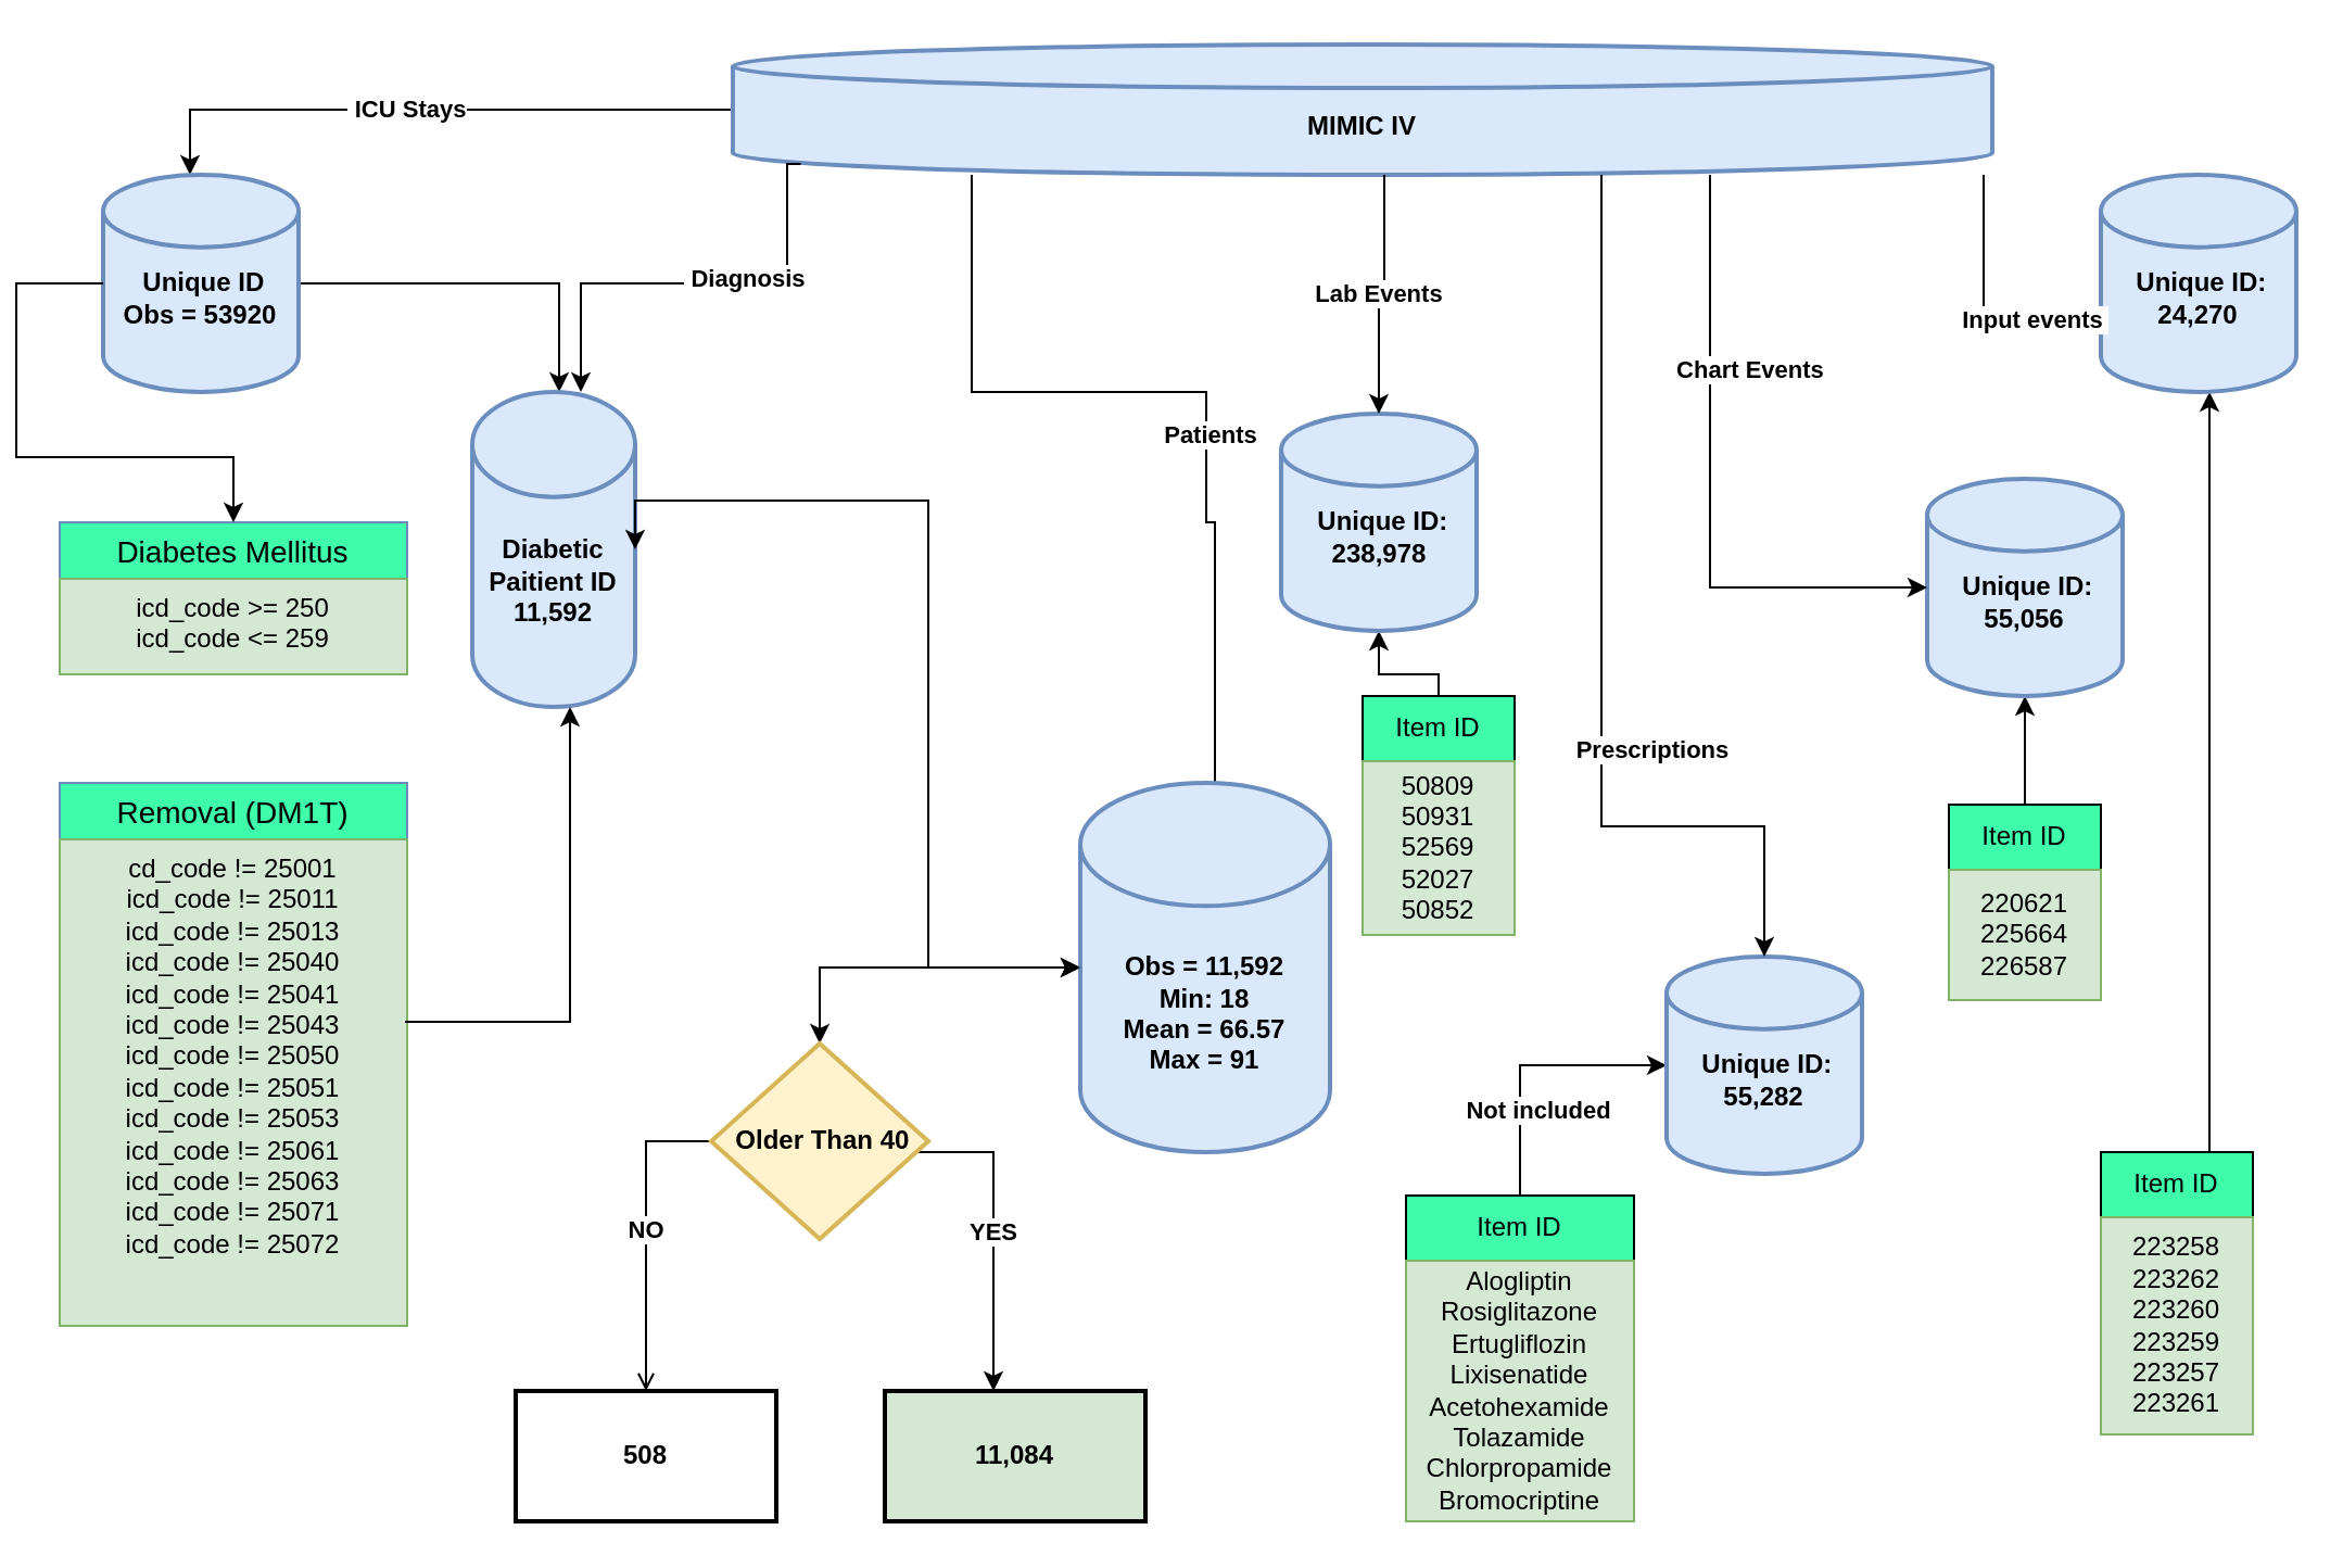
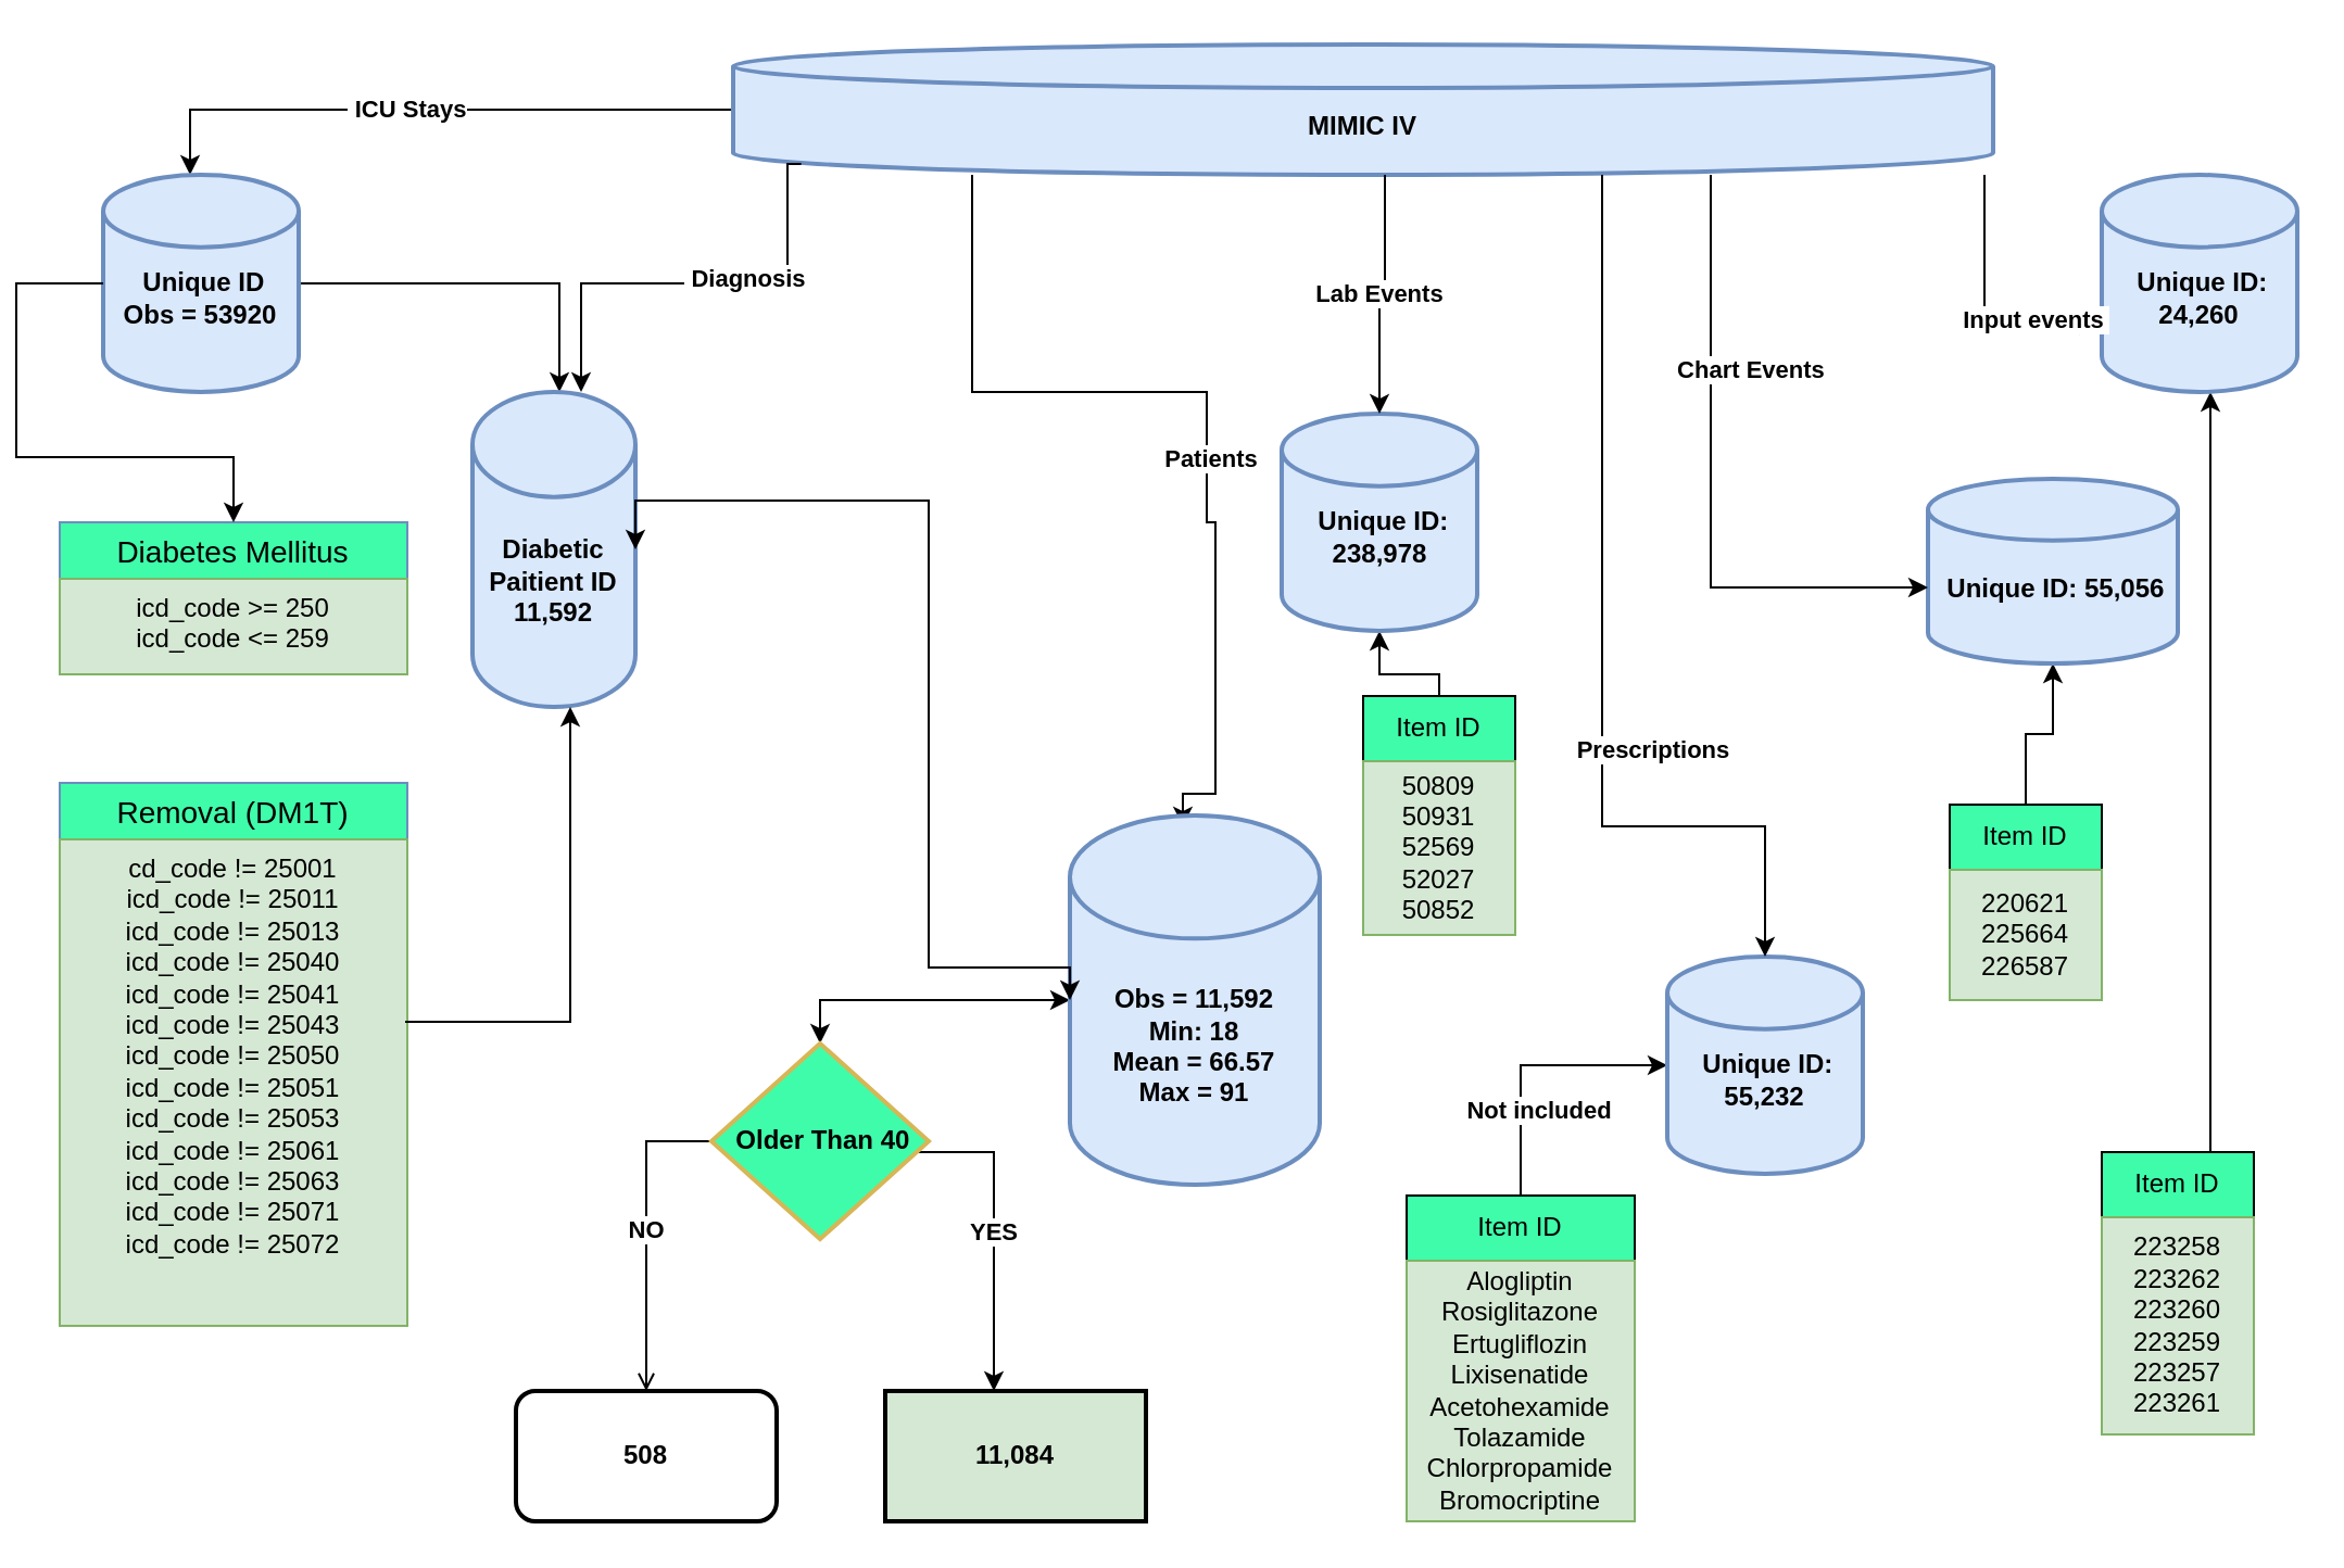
- <mxCell id="26" value="&lt;br&gt;&amp;nbsp;Unique ID: 24,270" style="strokeWidth=2;html=1;shape=mxgraph.flowchart.database;whiteSpace=wrap;fillColor=#dae8fc;strokeColor=#6c8ebf;fontStyle=1" parent="1" vertex="1"><mxGeometry x="960" y="80" width="90" height="100" as="geometry" /></mxCell>
+ <mxCell id="26" value="&lt;br&gt;&amp;nbsp;Unique ID: 24,260" style="strokeWidth=2;html=1;shape=mxgraph.flowchart.database;whiteSpace=wrap;fillColor=#dae8fc;strokeColor=#6c8ebf;fontStyle=1" parent="1" vertex="1"><mxGeometry x="960" y="80" width="90" height="100" as="geometry" /></mxCell>
- <mxCell id="32" value="&lt;br&gt;&amp;nbsp;Unique ID: 55,056" style="strokeWidth=2;html=1;shape=mxgraph.flowchart.database;whiteSpace=wrap;fillColor=#dae8fc;strokeColor=#6c8ebf;fontStyle=1" parent="1" vertex="1"><mxGeometry x="880" y="220" width="90" height="100" as="geometry" /></mxCell>
+ <mxCell id="32" value="&lt;br&gt;&amp;nbsp;Unique ID: 55,056" style="strokeWidth=2;html=1;shape=mxgraph.flowchart.database;whiteSpace=wrap;fillColor=#dae8fc;strokeColor=#6c8ebf;fontStyle=1" parent="1" vertex="1"><mxGeometry x="880" y="220" width="115" height="85" as="geometry" /></mxCell>
- <mxCell id="12" value="&lt;br&gt;&lt;br&gt;&lt;br&gt;&amp;nbsp;Obs = 11,592&amp;nbsp;&lt;br&gt;Min: 18&lt;br&gt;Mean = 66.57&lt;br&gt;Max = 91" style="strokeWidth=2;html=1;shape=mxgraph.flowchart.database;whiteSpace=wrap;fillColor=#dae8fc;strokeColor=#6c8ebf;fontStyle=1" parent="1" vertex="1"><mxGeometry x="490" y="360" width="115" height="170" as="geometry" /></mxCell>
+ <mxCell id="12" value="&lt;br&gt;&lt;br&gt;&lt;br&gt;&amp;nbsp;Obs = 11,592&amp;nbsp;&lt;br&gt;Min: 18&lt;br&gt;Mean = 66.57&lt;br&gt;Max = 91" style="strokeWidth=2;html=1;shape=mxgraph.flowchart.database;whiteSpace=wrap;fillColor=#dae8fc;strokeColor=#6c8ebf;fontStyle=1" parent="1" vertex="1"><mxGeometry x="485" y="375" width="115" height="170" as="geometry" /></mxCell>
- <mxCell id="28" value="&lt;br&gt;&amp;nbsp;Unique ID: 55,282" style="strokeWidth=2;html=1;shape=mxgraph.flowchart.database;whiteSpace=wrap;fillColor=#dae8fc;strokeColor=#6c8ebf;fontStyle=1" parent="1" vertex="1"><mxGeometry x="760" y="440" width="90" height="100" as="geometry" /></mxCell>
+ <mxCell id="28" value="&lt;br&gt;&amp;nbsp;Unique ID: 55,232" style="strokeWidth=2;html=1;shape=mxgraph.flowchart.database;whiteSpace=wrap;fillColor=#dae8fc;strokeColor=#6c8ebf;fontStyle=1" parent="1" vertex="1"><mxGeometry x="760" y="440" width="90" height="100" as="geometry" /></mxCell>
- <mxCell id="16" value="&amp;nbsp;Older Than 40" style="rhombus;whiteSpace=wrap;html=1;strokeWidth=2;fillColor=#fff2cc;strokeColor=#d6b656;fontStyle=1" parent="1" vertex="1"><mxGeometry x="320" y="480" width="100" height="90" as="geometry" /></mxCell>
+ <mxCell id="16" value="&amp;nbsp;Older Than 40" style="rhombus;whiteSpace=wrap;html=1;strokeWidth=2;fillColor=#3ffcaa;strokeColor=#d6b656;fontStyle=1;" parent="1" vertex="1"><mxGeometry x="320" y="480" width="100" height="90" as="geometry" /></mxCell>
- <mxCell id="17" value="508" style="whiteSpace=wrap;html=1;strokeWidth=2;fontStyle=1" parent="1" vertex="1"><mxGeometry x="230" y="640" width="120" height="60" as="geometry" /></mxCell>
+ <mxCell id="17" value="508" style="whiteSpace=wrap;html=1;strokeWidth=2;fontStyle=1;rounded=1;" parent="1" vertex="1"><mxGeometry x="230" y="640" width="120" height="60" as="geometry" /></mxCell>
